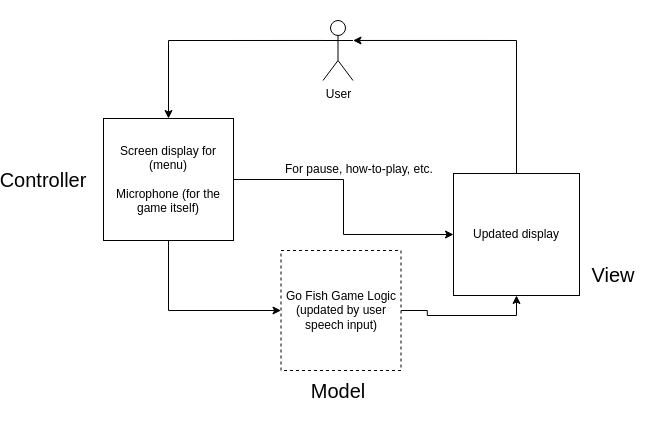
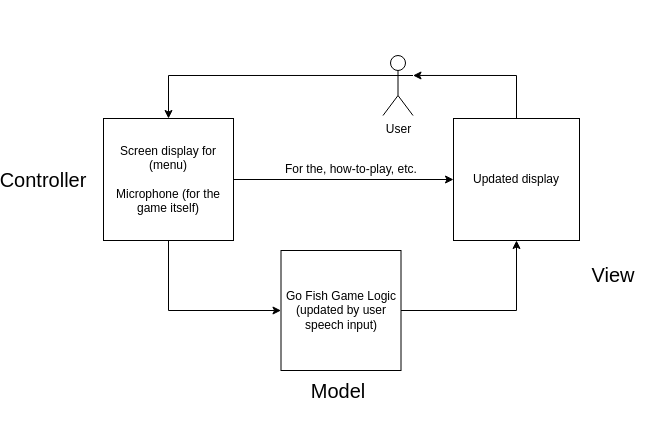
- <mxCell id="10" value="User" style="shape=umlActor;verticalLabelPosition=bottom;labelBackgroundColor=#ffffff;verticalAlign=top;html=1;outlineConnect=0;" parent="1" vertex="1"><mxGeometry x="319.5" y="20" width="30" height="60" as="geometry" /></mxCell>
+ <mxCell id="10" value="User" style="shape=umlActor;verticalLabelPosition=bottom;labelBackgroundColor=#ffffff;verticalAlign=top;html=1;outlineConnect=0;" parent="1" vertex="1"><mxGeometry x="379.5" y="55" width="30" height="60" as="geometry" /></mxCell>
- <mxCell id="14" value="For pause, how-to-play, etc." style="text;html=1;resizable=0;points=[];autosize=1;align=left;verticalAlign=top;spacingTop=-4;" vertex="1" parent="1"><mxGeometry x="279.5" y="159" width="160" height="20" as="geometry" /></mxCell>
+ <mxCell id="14" value="For the, how-to-play, etc." style="text;html=1;resizable=0;points=[];autosize=1;align=left;verticalAlign=top;spacingTop=-4;" vertex="1" parent="1"><mxGeometry x="279.5" y="159" width="160" height="20" as="geometry" /></mxCell>
- <mxCell id="7" value="Updated display" style="rounded=0;whiteSpace=wrap;html=1;" parent="1" vertex="1"><mxGeometry x="450" y="173" width="126" height="122" as="geometry" /></mxCell>
+ <mxCell id="7" value="Updated display" style="rounded=0;whiteSpace=wrap;html=1;" parent="1" vertex="1"><mxGeometry x="450" y="118" width="126" height="122" as="geometry" /></mxCell>
- <mxCell id="9" value="Go Fish Game Logic&lt;br&gt;(updated by user speech input)" style="rounded=0;whiteSpace=wrap;html=1;dashed=1;" parent="1" vertex="1"><mxGeometry x="277.5" y="250" width="120" height="120" as="geometry" /></mxCell>
+ <mxCell id="9" value="Go Fish Game Logic&lt;br&gt;(updated by user speech input)" style="rounded=0;whiteSpace=wrap;html=1;" parent="1" vertex="1"><mxGeometry x="277.5" y="250" width="120" height="120" as="geometry" /></mxCell>
